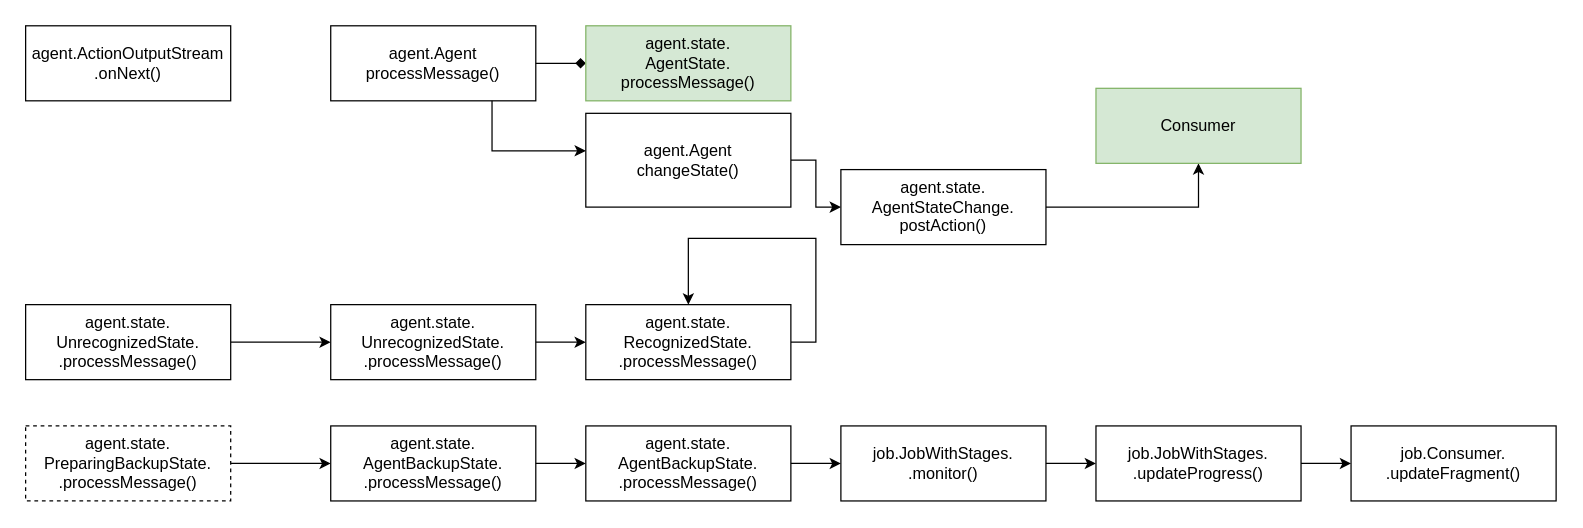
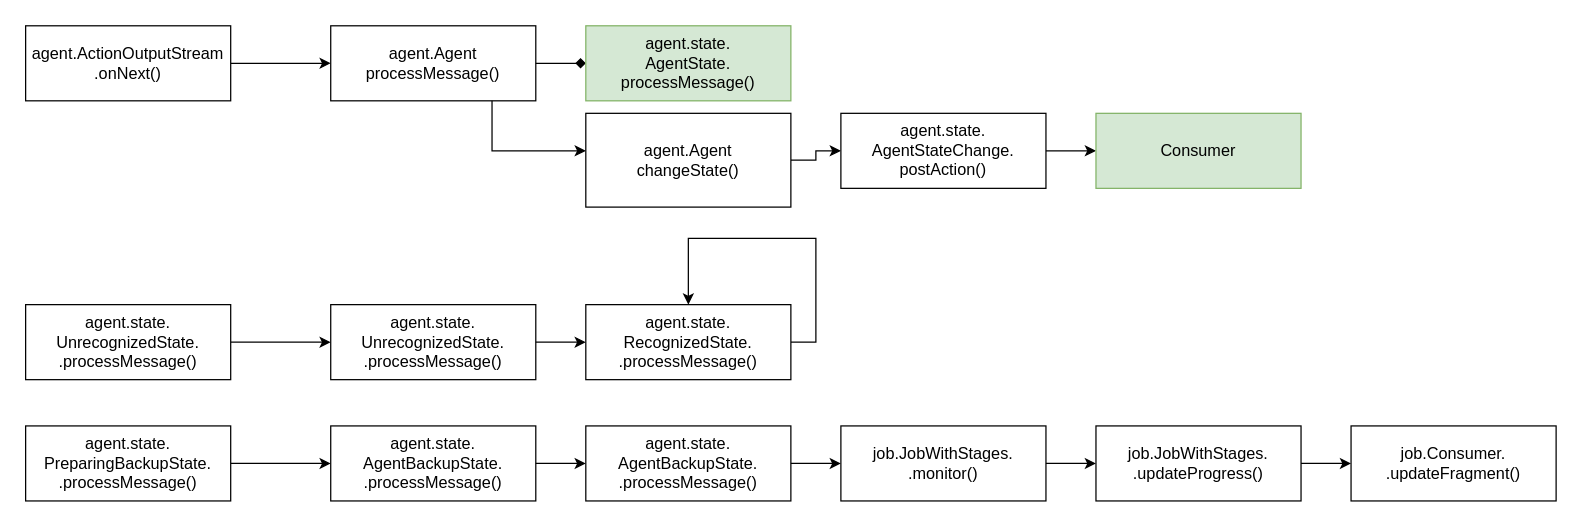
+ <mxCell id="2" value="" style="edgeStyle=orthogonalEdgeStyle;rounded=0;orthogonalLoop=1;jettySize=auto;html=1;" edge="1" parent="1" source="3" target="4"><mxGeometry relative="1" as="geometry" /></mxCell>
- <mxCell id="12" value="Consumer" style="whiteSpace=wrap;html=1;align=center;treeFolding=1;treeMoving=1;newEdgeStyle={&quot;edgeStyle&quot;:&quot;elbowEdgeStyle&quot;,&quot;startArrow&quot;:&quot;none&quot;,&quot;endArrow&quot;:&quot;none&quot;};fontSize=13;fillColor=#d5e8d4;strokeColor=#82b366;" vertex="1" parent="1"><mxGeometry x="876" y="70" width="164" height="60" as="geometry" /></mxCell>
+ <mxCell id="12" value="Consumer" style="whiteSpace=wrap;html=1;align=center;treeFolding=1;treeMoving=1;newEdgeStyle={&quot;edgeStyle&quot;:&quot;elbowEdgeStyle&quot;,&quot;startArrow&quot;:&quot;none&quot;,&quot;endArrow&quot;:&quot;none&quot;};fontSize=13;fillColor=#d5e8d4;strokeColor=#82b366;" vertex="1" parent="1"><mxGeometry x="876" y="90" width="164" height="60" as="geometry" /></mxCell>
- <mxCell id="10" value="&lt;div&gt;agent.state.&lt;/div&gt;&lt;div&gt;AgentStateChange.&lt;br&gt;&lt;/div&gt;&lt;div&gt;postAction()&lt;/div&gt;" style="whiteSpace=wrap;html=1;align=center;treeFolding=1;treeMoving=1;newEdgeStyle={&quot;edgeStyle&quot;:&quot;elbowEdgeStyle&quot;,&quot;startArrow&quot;:&quot;none&quot;,&quot;endArrow&quot;:&quot;none&quot;};fontSize=13;" vertex="1" parent="1"><mxGeometry x="672" y="135" width="164" height="60" as="geometry" /></mxCell>
+ <mxCell id="10" value="&lt;div&gt;agent.state.&lt;/div&gt;&lt;div&gt;AgentStateChange.&lt;br&gt;&lt;/div&gt;&lt;div&gt;postAction()&lt;/div&gt;" style="whiteSpace=wrap;html=1;align=center;treeFolding=1;treeMoving=1;newEdgeStyle={&quot;edgeStyle&quot;:&quot;elbowEdgeStyle&quot;,&quot;startArrow&quot;:&quot;none&quot;,&quot;endArrow&quot;:&quot;none&quot;};fontSize=13;" vertex="1" parent="1"><mxGeometry x="672" y="90" width="164" height="60" as="geometry" /></mxCell>
- <mxCell id="20" value="&lt;div style=&quot;color: rgb(0 , 0 , 0) ; font-family: &amp;#34;helvetica&amp;#34; ; font-size: 13px ; font-style: normal ; font-weight: 400 ; letter-spacing: normal ; text-align: center ; text-indent: 0px ; text-transform: none ; word-spacing: 0px ; background-color: rgb(255 , 255 , 255)&quot;&gt;agent.state.&lt;/div&gt;&lt;div style=&quot;color: rgb(0 , 0 , 0) ; font-family: &amp;#34;helvetica&amp;#34; ; font-size: 13px ; font-style: normal ; font-weight: 400 ; letter-spacing: normal ; text-align: center ; text-indent: 0px ; text-transform: none ; word-spacing: 0px ; background-color: rgb(255 , 255 , 255)&quot;&gt;PreparingBackupState.&lt;br&gt;&lt;/div&gt;&lt;div style=&quot;color: rgb(0 , 0 , 0) ; font-family: &amp;#34;helvetica&amp;#34; ; font-size: 13px ; font-style: normal ; font-weight: 400 ; letter-spacing: normal ; text-align: center ; text-indent: 0px ; text-transform: none ; word-spacing: 0px ; background-color: rgb(255 , 255 , 255)&quot;&gt;.processMessage()&lt;/div&gt;" style="whiteSpace=wrap;html=1;align=center;treeFolding=1;treeMoving=1;newEdgeStyle={&quot;edgeStyle&quot;:&quot;elbowEdgeStyle&quot;,&quot;startArrow&quot;:&quot;none&quot;,&quot;endArrow&quot;:&quot;none&quot;};fontSize=13;dashed=1;" vertex="1" parent="1"><mxGeometry x="20" y="340" width="164" height="60" as="geometry" /></mxCell>
+ <mxCell id="20" value="&lt;div style=&quot;color: rgb(0 , 0 , 0) ; font-family: &amp;#34;helvetica&amp;#34; ; font-size: 13px ; font-style: normal ; font-weight: 400 ; letter-spacing: normal ; text-align: center ; text-indent: 0px ; text-transform: none ; word-spacing: 0px ; background-color: rgb(255 , 255 , 255)&quot;&gt;agent.state.&lt;/div&gt;&lt;div style=&quot;color: rgb(0 , 0 , 0) ; font-family: &amp;#34;helvetica&amp;#34; ; font-size: 13px ; font-style: normal ; font-weight: 400 ; letter-spacing: normal ; text-align: center ; text-indent: 0px ; text-transform: none ; word-spacing: 0px ; background-color: rgb(255 , 255 , 255)&quot;&gt;PreparingBackupState.&lt;br&gt;&lt;/div&gt;&lt;div style=&quot;color: rgb(0 , 0 , 0) ; font-family: &amp;#34;helvetica&amp;#34; ; font-size: 13px ; font-style: normal ; font-weight: 400 ; letter-spacing: normal ; text-align: center ; text-indent: 0px ; text-transform: none ; word-spacing: 0px ; background-color: rgb(255 , 255 , 255)&quot;&gt;.processMessage()&lt;/div&gt;" style="whiteSpace=wrap;html=1;align=center;treeFolding=1;treeMoving=1;newEdgeStyle={&quot;edgeStyle&quot;:&quot;elbowEdgeStyle&quot;,&quot;startArrow&quot;:&quot;none&quot;,&quot;endArrow&quot;:&quot;none&quot;};fontSize=13;" vertex="1" parent="1"><mxGeometry x="20" y="340" width="164" height="60" as="geometry" /></mxCell>
